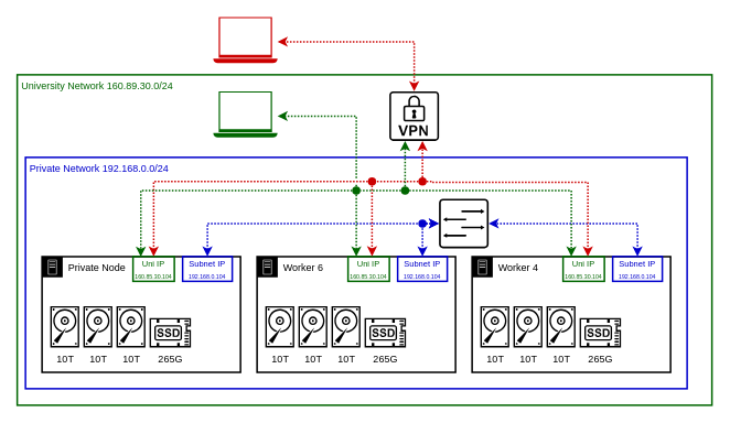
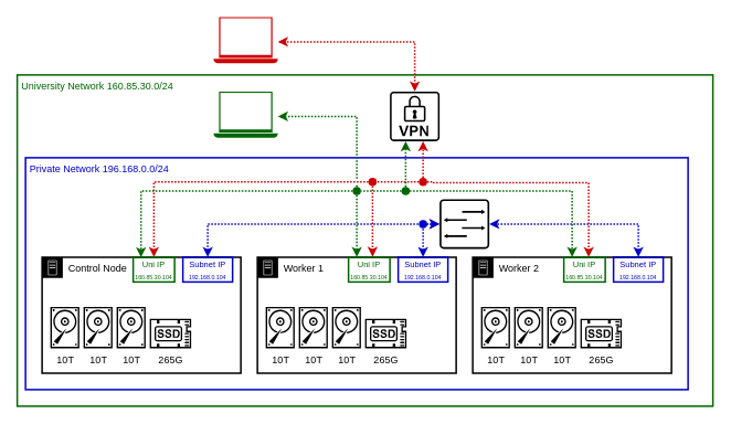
- <mxCell id="2" value="&lt;span style=&quot;color: rgb(0, 102, 0);&quot;&gt;&amp;nbsp;University Network 160.89.30.0/24&lt;/span&gt;" style="rounded=0;whiteSpace=wrap;html=1;align=left;verticalAlign=top;fillColor=none;arcSize=0;strokeColor=#006600;strokeWidth=2;glass=0;shadow=0;" parent="1" vertex="1"><mxGeometry x="20" y="90" width="840" height="400" as="geometry" /></mxCell>
+ <mxCell id="2" value="&lt;span style=&quot;color: rgb(0, 102, 0);&quot;&gt;&amp;nbsp;University Network 160.85.30.0/24&lt;/span&gt;" style="rounded=0;whiteSpace=wrap;html=1;align=left;verticalAlign=top;fillColor=none;arcSize=0;strokeColor=#006600;strokeWidth=2;glass=0;shadow=0;" parent="1" vertex="1"><mxGeometry x="20" y="90" width="840" height="400" as="geometry" /></mxCell>
- <mxCell id="3" value="&lt;span style=&quot;color: rgb(0, 0, 204);&quot;&gt;&amp;nbsp;Private Network 192.168.0.0/24&lt;/span&gt;" style="rounded=1;whiteSpace=wrap;html=1;align=left;verticalAlign=top;fillColor=none;arcSize=0;strokeColor=#0000CC;strokeWidth=2;" parent="1" vertex="1"><mxGeometry x="30" y="190" width="800" height="280" as="geometry" /></mxCell>
+ <mxCell id="3" value="&lt;span style=&quot;color: rgb(0, 0, 204);&quot;&gt;&amp;nbsp;Private Network 196.168.0.0/24&lt;/span&gt;" style="rounded=1;whiteSpace=wrap;html=1;align=left;verticalAlign=top;fillColor=none;arcSize=0;strokeColor=#0000CC;strokeWidth=2;" parent="1" vertex="1"><mxGeometry x="30" y="190" width="800" height="280" as="geometry" /></mxCell>
- <mxCell id="4" value="Private Node" style="points=[[0,0],[0.25,0],[0.5,0],[0.75,0],[1,0],[1,0.25],[1,0.5],[1,0.75],[1,1],[0.75,1],[0.5,1],[0.25,1],[0,1],[0,0.75],[0,0.5],[0,0.25]];outlineConnect=0;gradientColor=none;html=1;whiteSpace=wrap;fontSize=12;fontStyle=0;container=1;pointerEvents=0;collapsible=0;recursiveResize=0;shape=mxgraph.aws4.group;grIcon=mxgraph.aws4.group_on_premise;strokeColor=#000000;fillColor=none;verticalAlign=top;align=left;spacingLeft=30;fontColor=light-dark(#000000, #8494aa);dashed=0;strokeWidth=2;" parent="1" vertex="1"><mxGeometry x="50" y="310" width="240" height="140" as="geometry" /></mxCell>
+ <mxCell id="4" value="Control Node" style="points=[[0,0],[0.25,0],[0.5,0],[0.75,0],[1,0],[1,0.25],[1,0.5],[1,0.75],[1,1],[0.75,1],[0.5,1],[0.25,1],[0,1],[0,0.75],[0,0.5],[0,0.25]];outlineConnect=0;gradientColor=none;html=1;whiteSpace=wrap;fontSize=12;fontStyle=0;container=1;pointerEvents=0;collapsible=0;recursiveResize=0;shape=mxgraph.aws4.group;grIcon=mxgraph.aws4.group_on_premise;strokeColor=#000000;fillColor=none;verticalAlign=top;align=left;spacingLeft=30;fontColor=light-dark(#000000, #8494aa);dashed=0;strokeWidth=2;" parent="1" vertex="1"><mxGeometry x="50" y="310" width="240" height="140" as="geometry" /></mxCell>
- <mxCell id="11" value="Worker 6" style="points=[[0,0],[0.25,0],[0.5,0],[0.75,0],[1,0],[1,0.25],[1,0.5],[1,0.75],[1,1],[0.75,1],[0.5,1],[0.25,1],[0,1],[0,0.75],[0,0.5],[0,0.25]];outlineConnect=0;gradientColor=none;html=1;whiteSpace=wrap;fontSize=12;fontStyle=0;container=1;pointerEvents=0;collapsible=0;recursiveResize=0;shape=mxgraph.aws4.group;grIcon=mxgraph.aws4.group_on_premise;strokeColor=#000000;fillColor=none;verticalAlign=top;align=left;spacingLeft=30;fontColor=light-dark(#000000, #8494aa);dashed=0;strokeWidth=2;" parent="1" vertex="1"><mxGeometry x="310" y="310" width="240" height="140" as="geometry" /></mxCell>
+ <mxCell id="11" value="Worker 1" style="points=[[0,0],[0.25,0],[0.5,0],[0.75,0],[1,0],[1,0.25],[1,0.5],[1,0.75],[1,1],[0.75,1],[0.5,1],[0.25,1],[0,1],[0,0.75],[0,0.5],[0,0.25]];outlineConnect=0;gradientColor=none;html=1;whiteSpace=wrap;fontSize=12;fontStyle=0;container=1;pointerEvents=0;collapsible=0;recursiveResize=0;shape=mxgraph.aws4.group;grIcon=mxgraph.aws4.group_on_premise;strokeColor=#000000;fillColor=none;verticalAlign=top;align=left;spacingLeft=30;fontColor=light-dark(#000000, #8494aa);dashed=0;strokeWidth=2;" parent="1" vertex="1"><mxGeometry x="310" y="310" width="240" height="140" as="geometry" /></mxCell>
- <mxCell id="18" value="Worker 4" style="points=[[0,0],[0.25,0],[0.5,0],[0.75,0],[1,0],[1,0.25],[1,0.5],[1,0.75],[1,1],[0.75,1],[0.5,1],[0.25,1],[0,1],[0,0.75],[0,0.5],[0,0.25]];outlineConnect=0;gradientColor=none;html=1;whiteSpace=wrap;fontSize=12;fontStyle=0;container=1;pointerEvents=0;collapsible=0;recursiveResize=0;shape=mxgraph.aws4.group;grIcon=mxgraph.aws4.group_on_premise;strokeColor=#000000;fillColor=none;verticalAlign=top;align=left;spacingLeft=30;fontColor=light-dark(#000000, #8494aa);dashed=0;strokeWidth=2;" parent="1" vertex="1"><mxGeometry x="570" y="310" width="240" height="140" as="geometry" /></mxCell>
+ <mxCell id="18" value="Worker 2" style="points=[[0,0],[0.25,0],[0.5,0],[0.75,0],[1,0],[1,0.25],[1,0.5],[1,0.75],[1,1],[0.75,1],[0.5,1],[0.25,1],[0,1],[0,0.75],[0,0.5],[0,0.25]];outlineConnect=0;gradientColor=none;html=1;whiteSpace=wrap;fontSize=12;fontStyle=0;container=1;pointerEvents=0;collapsible=0;recursiveResize=0;shape=mxgraph.aws4.group;grIcon=mxgraph.aws4.group_on_premise;strokeColor=#000000;fillColor=none;verticalAlign=top;align=left;spacingLeft=30;fontColor=light-dark(#000000, #8494aa);dashed=0;strokeWidth=2;" parent="1" vertex="1"><mxGeometry x="570" y="310" width="240" height="140" as="geometry" /></mxCell>
